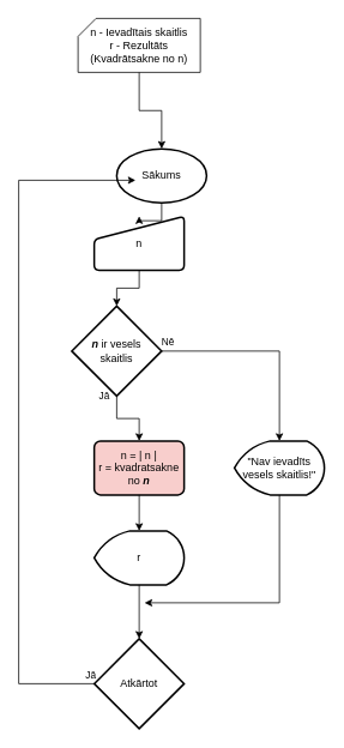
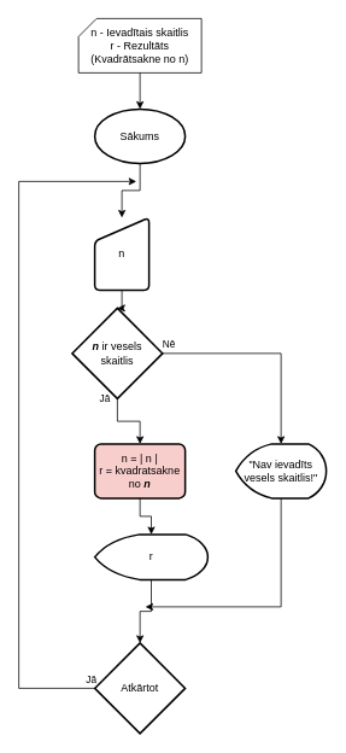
- <mxCell id="4" value="Sākums" style="strokeWidth=2;html=1;shape=mxgraph.flowchart.start_1;whiteSpace=wrap;" vertex="1" parent="1"><mxGeometry x="129" y="165" width="100" height="60" as="geometry" /></mxCell>
+ <mxCell id="4" value="Sākums" style="strokeWidth=2;html=1;shape=mxgraph.flowchart.start_1;whiteSpace=wrap;" vertex="1" parent="1"><mxGeometry x="104" y="120" width="100" height="60" as="geometry" /></mxCell>
- <mxCell id="5" value="n" style="html=1;strokeWidth=2;shape=manualInput;whiteSpace=wrap;rounded=1;size=26;arcSize=11;" vertex="1" parent="1"><mxGeometry x="104" y="240" width="100" height="60" as="geometry" /></mxCell>
+ <mxCell id="5" value="n" style="html=1;strokeWidth=2;shape=manualInput;whiteSpace=wrap;rounded=1;size=26;arcSize=11;" vertex="1" parent="1"><mxGeometry x="104" y="240" width="60" height="80" as="geometry" /></mxCell>
- <mxCell id="11" value="r" style="strokeWidth=2;html=1;shape=mxgraph.flowchart.display;whiteSpace=wrap;" vertex="1" parent="1"><mxGeometry x="104" y="590" width="100" height="60" as="geometry" /></mxCell>
+ <mxCell id="11" value="r" style="strokeWidth=2;html=1;shape=mxgraph.flowchart.display;whiteSpace=wrap;" vertex="1" parent="1"><mxGeometry x="104" y="590" width="125" height="50" as="geometry" /></mxCell>
